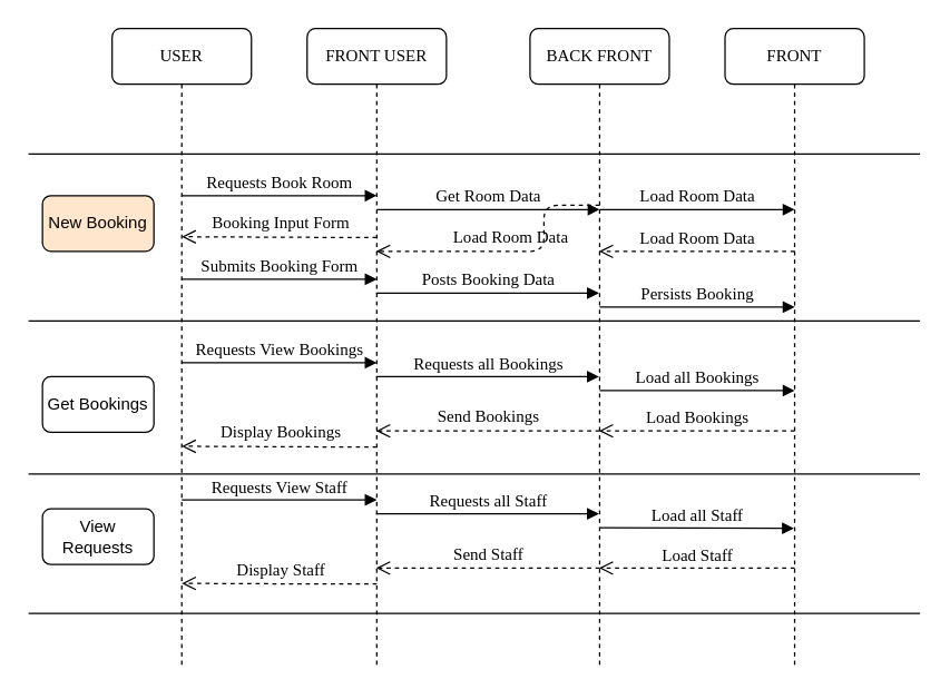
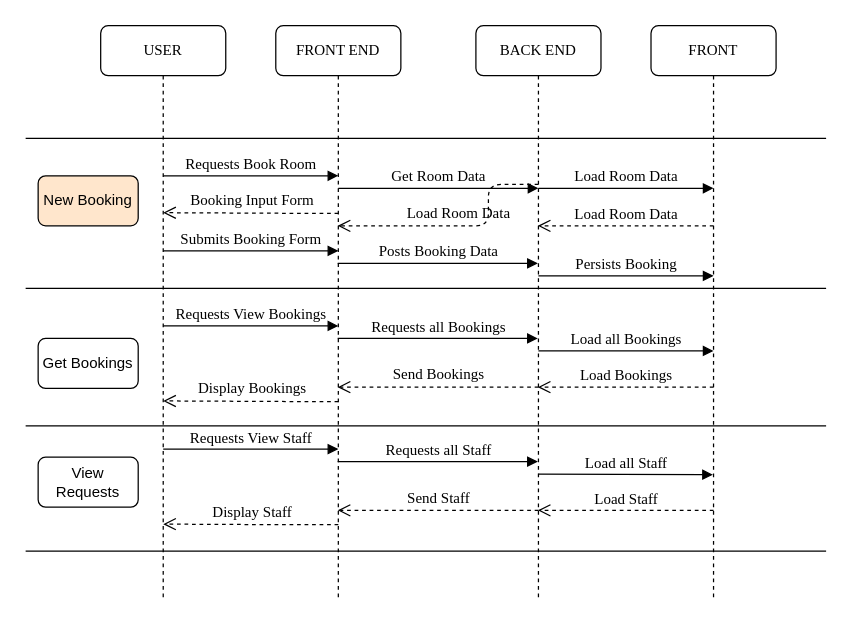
- <mxCell id="2" value="FRONT USER" style="shape=umlLifeline;perimeter=lifelinePerimeter;whiteSpace=wrap;html=1;container=1;collapsible=0;recursiveResize=0;outlineConnect=0;rounded=1;shadow=0;comic=0;labelBackgroundColor=none;strokeColor=#000000;strokeWidth=1;fillColor=#FFFFFF;fontFamily=Verdana;fontSize=12;fontColor=#000000;align=center;" parent="1" vertex="1"><mxGeometry x="220" y="20" width="100" height="460" as="geometry" /></mxCell>
+ <mxCell id="2" value="FRONT END" style="shape=umlLifeline;perimeter=lifelinePerimeter;whiteSpace=wrap;html=1;container=1;collapsible=0;recursiveResize=0;outlineConnect=0;rounded=1;shadow=0;comic=0;labelBackgroundColor=none;strokeColor=#000000;strokeWidth=1;fillColor=#FFFFFF;fontFamily=Verdana;fontSize=12;fontColor=#000000;align=center;" parent="1" vertex="1"><mxGeometry x="220" y="20" width="100" height="460" as="geometry" /></mxCell>
- <mxCell id="3" value="BACK FRONT" style="shape=umlLifeline;perimeter=lifelinePerimeter;whiteSpace=wrap;html=1;container=1;collapsible=0;recursiveResize=0;outlineConnect=0;rounded=1;shadow=0;comic=0;labelBackgroundColor=none;strokeColor=#000000;strokeWidth=1;fillColor=#FFFFFF;fontFamily=Verdana;fontSize=12;fontColor=#000000;align=center;" parent="1" vertex="1"><mxGeometry x="380" y="20" width="100" height="460" as="geometry" /></mxCell>
+ <mxCell id="3" value="BACK END" style="shape=umlLifeline;perimeter=lifelinePerimeter;whiteSpace=wrap;html=1;container=1;collapsible=0;recursiveResize=0;outlineConnect=0;rounded=1;shadow=0;comic=0;labelBackgroundColor=none;strokeColor=#000000;strokeWidth=1;fillColor=#FFFFFF;fontFamily=Verdana;fontSize=12;fontColor=#000000;align=center;" parent="1" vertex="1"><mxGeometry x="380" y="20" width="100" height="460" as="geometry" /></mxCell>
